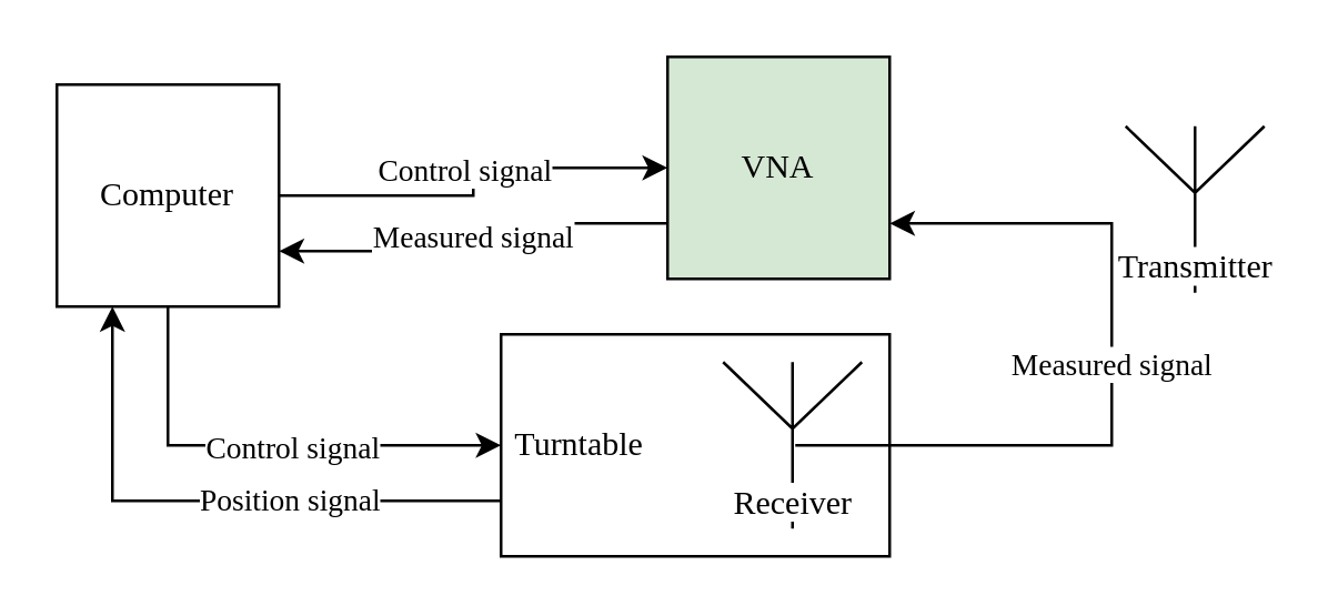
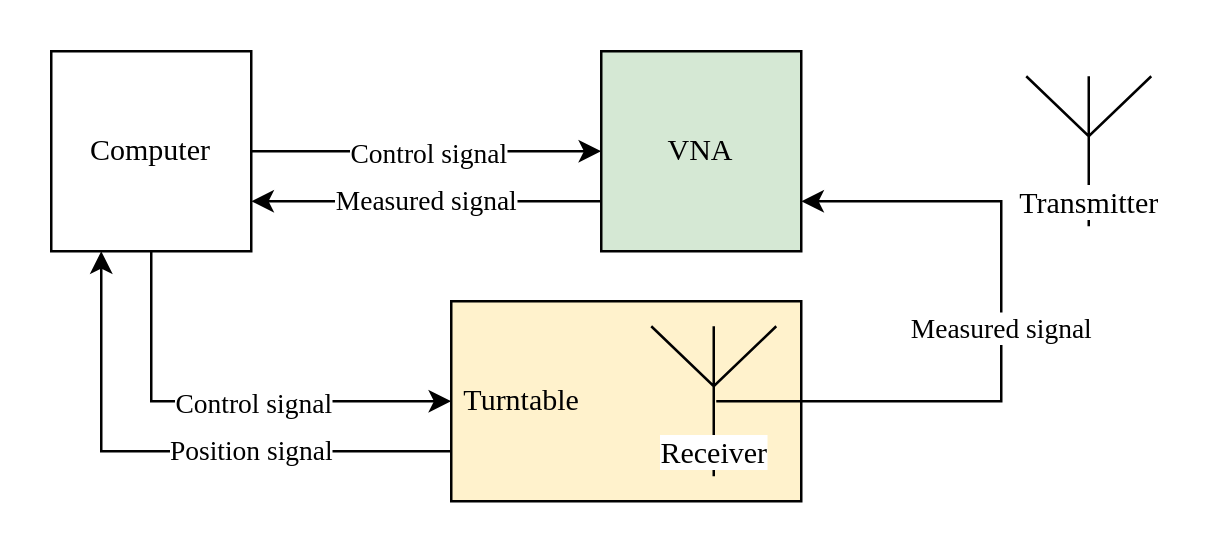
- <mxCell id="6" value="&lt;font face=&quot;Times New Roman&quot;&gt;Computer&lt;/font&gt;" style="whiteSpace=wrap;html=1;aspect=fixed;" vertex="1" parent="1"><mxGeometry x="20" y="30" width="80" height="80" as="geometry" /></mxCell>
+ <mxCell id="6" value="&lt;font face=&quot;Times New Roman&quot;&gt;Computer&lt;/font&gt;" style="whiteSpace=wrap;html=1;aspect=fixed;" vertex="1" parent="1"><mxGeometry x="20" y="20" width="80" height="80" as="geometry" /></mxCell>
- <mxCell id="10" value="&lt;font face=&quot;Times New Roman&quot;&gt;Transmitter&lt;/font&gt;" style="verticalLabelPosition=middle;shadow=0;dashed=0;align=center;html=1;verticalAlign=bottom;shape=mxgraph.electrical.radio.aerial_-_antenna_1;labelPosition=center;labelBackgroundColor=default;" vertex="1" parent="1"><mxGeometry x="405" y="45" width="50" height="60" as="geometry" /></mxCell>
+ <mxCell id="10" value="&lt;font face=&quot;Times New Roman&quot;&gt;Transmitter&lt;/font&gt;" style="verticalLabelPosition=middle;shadow=0;dashed=0;align=center;html=1;verticalAlign=bottom;shape=mxgraph.electrical.radio.aerial_-_antenna_1;labelPosition=center;labelBackgroundColor=default;" vertex="1" parent="1"><mxGeometry x="410" y="30" width="50" height="60" as="geometry" /></mxCell>
- <mxCell id="11" value="&amp;nbsp;&lt;font face=&quot;Times New Roman&quot;&gt;Turntable&lt;/font&gt;" style="rounded=0;whiteSpace=wrap;html=1;align=left;" vertex="1" parent="1"><mxGeometry x="180" y="120" width="140" height="80" as="geometry" /></mxCell>
+ <mxCell id="11" value="&amp;nbsp;&lt;font face=&quot;Times New Roman&quot;&gt;Turntable&lt;/font&gt;" style="rounded=0;whiteSpace=wrap;html=1;align=left;fillColor=#fff2cc;" vertex="1" parent="1"><mxGeometry x="180" y="120" width="140" height="80" as="geometry" /></mxCell>
